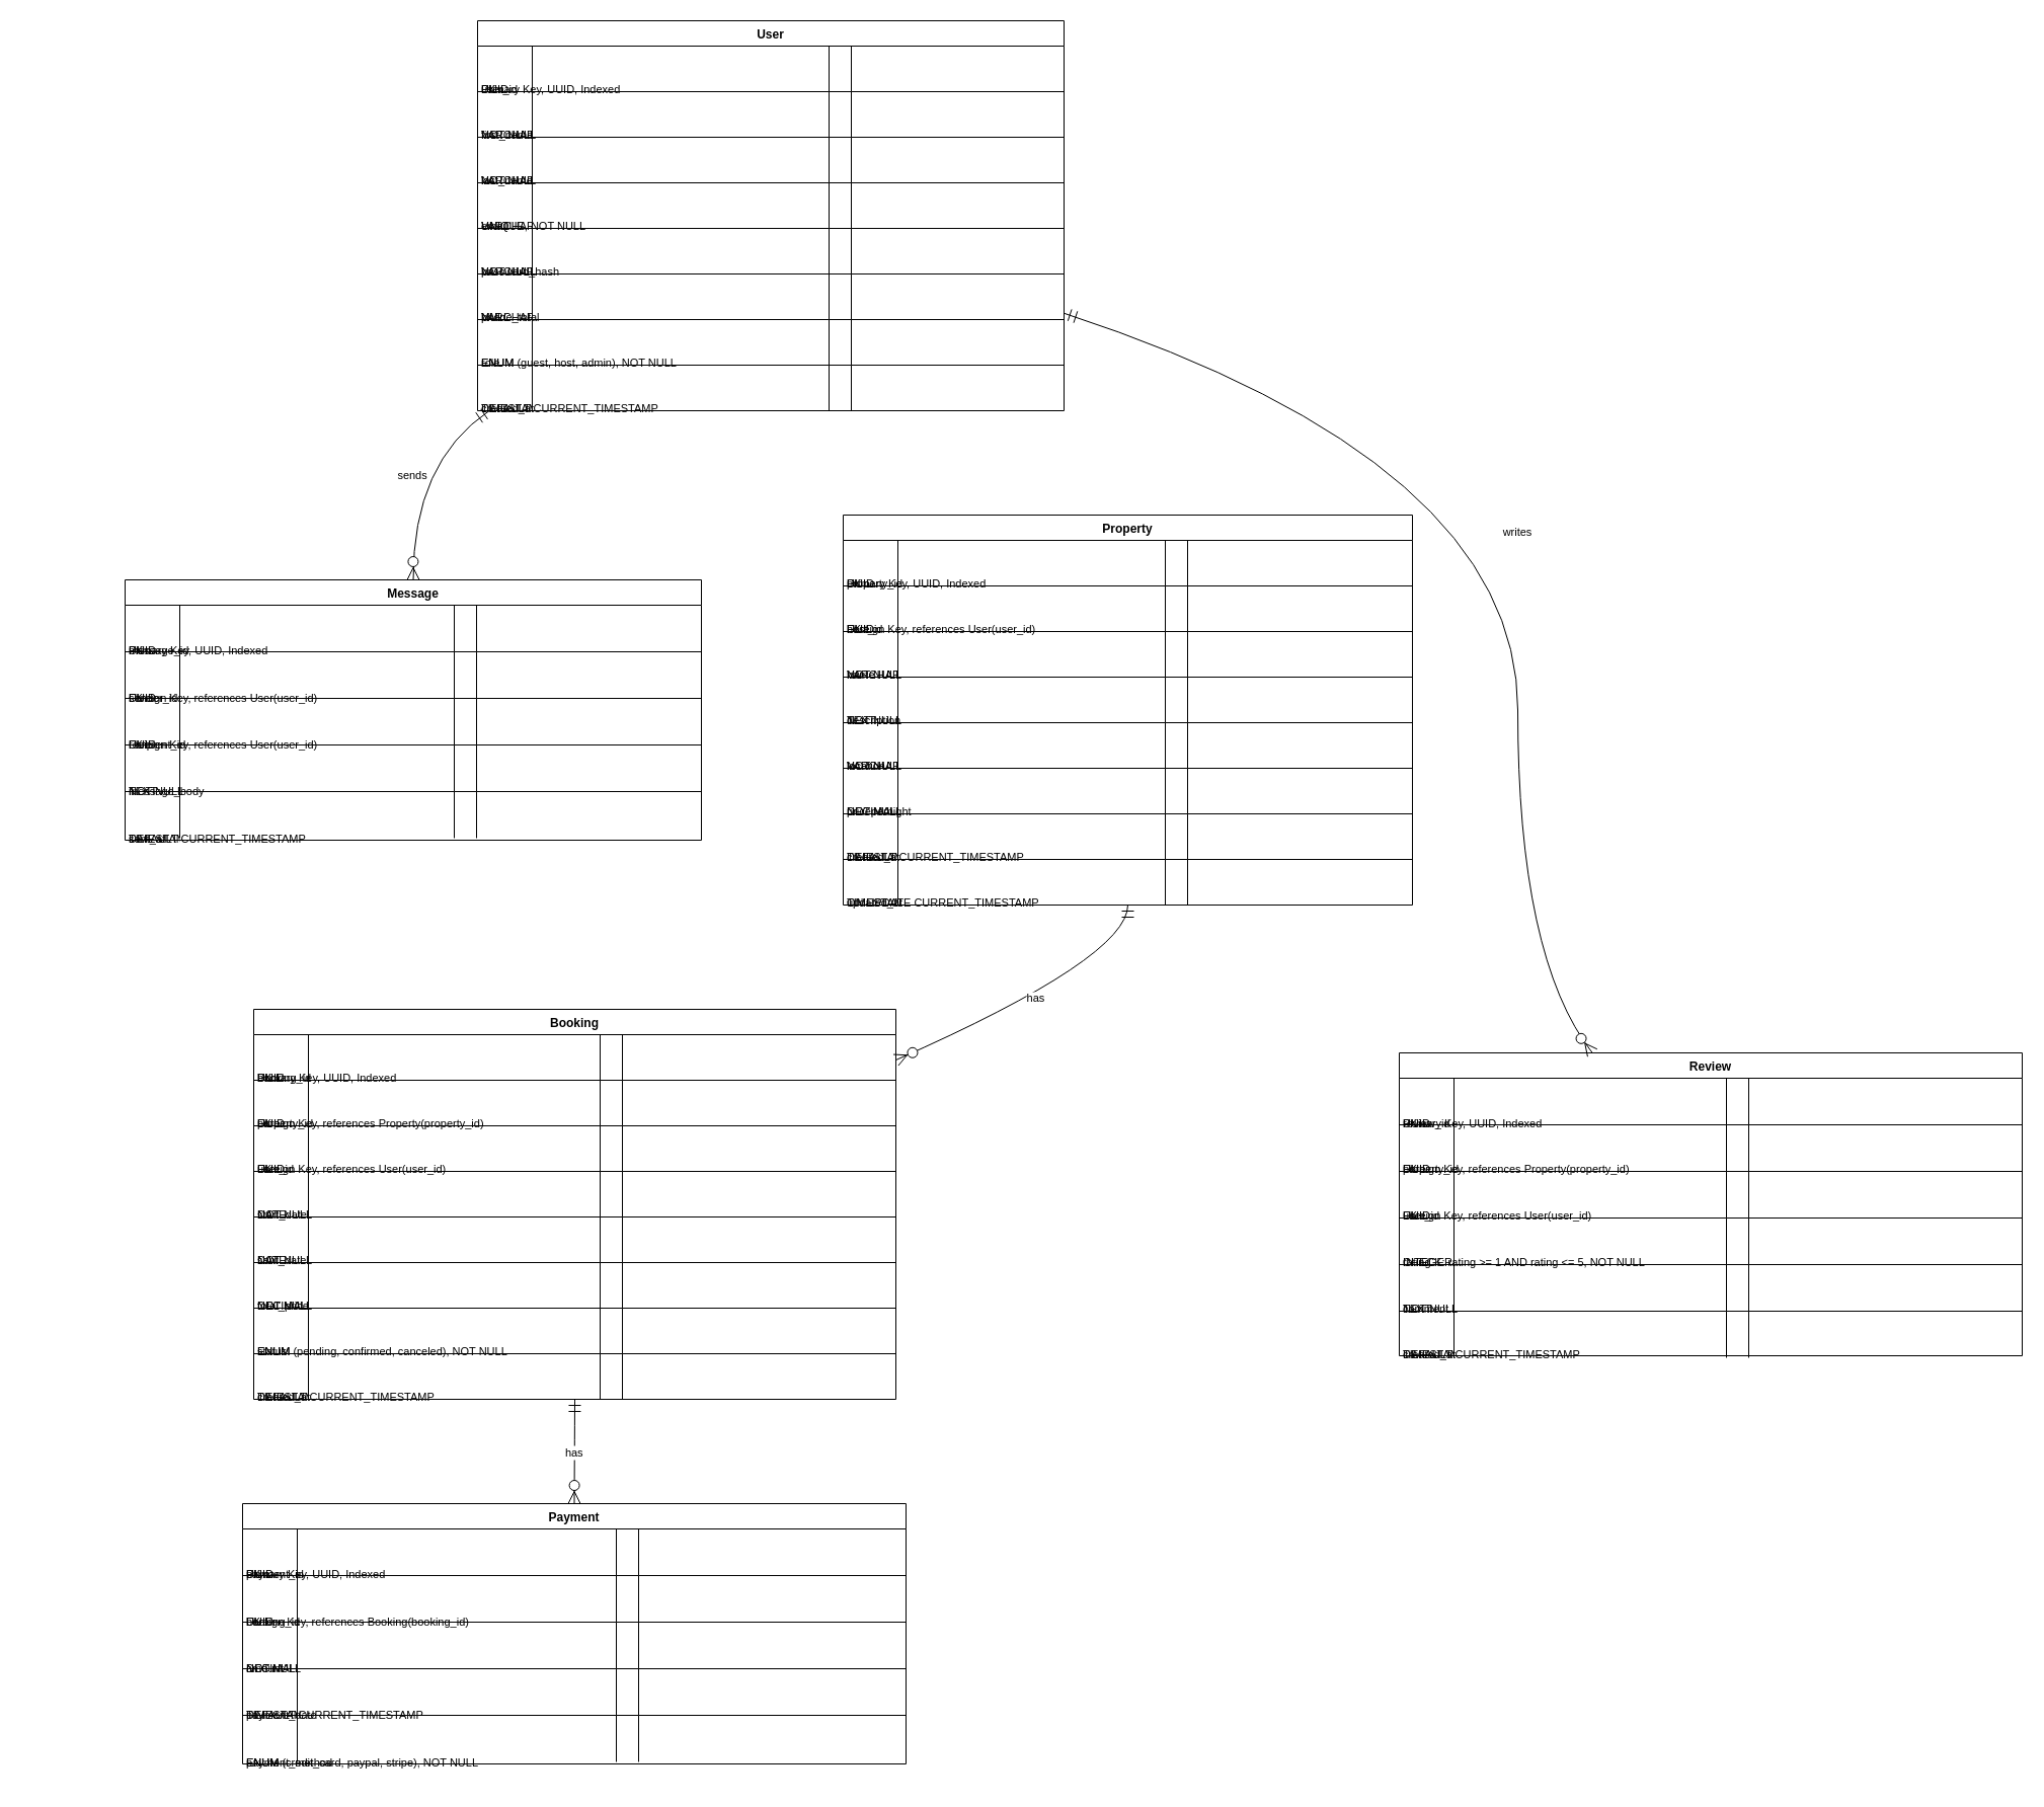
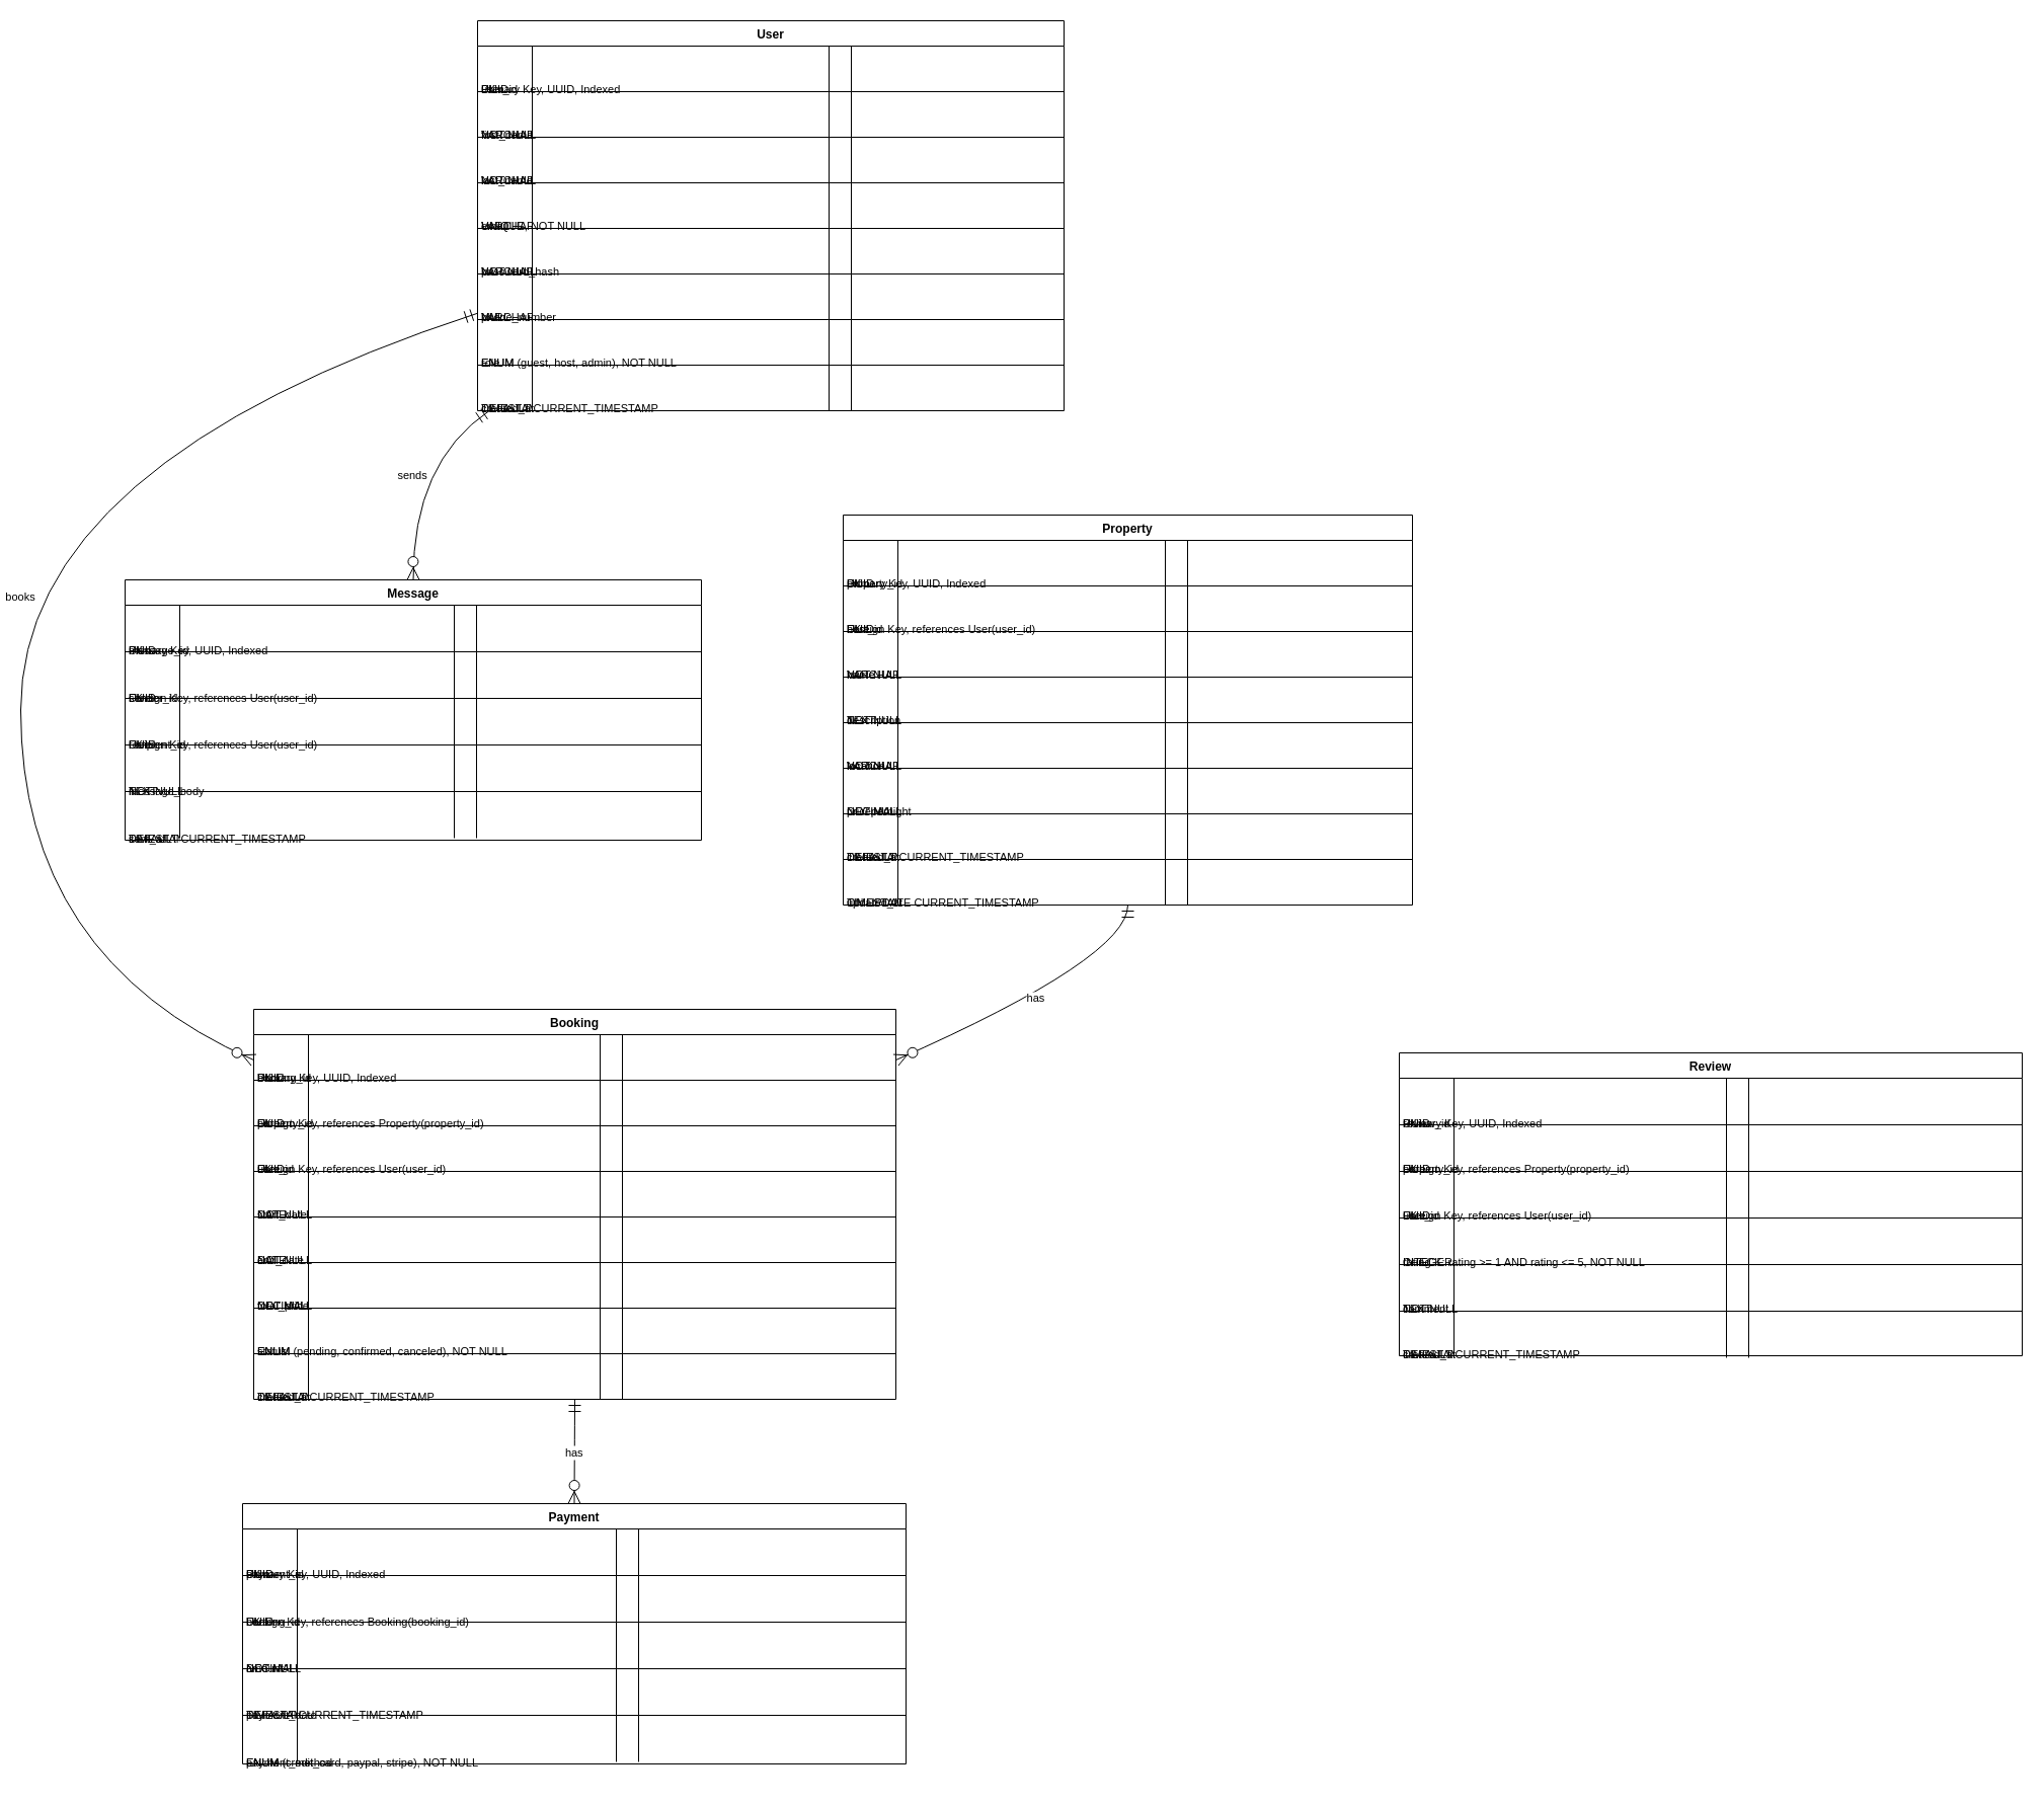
- <mxCell id="30" value="phone_total" style="shape=partialRectangle;connectable=0;fillColor=none;top=0;left=0;bottom=0;right=0;align=left;spacingLeft=2;overflow=hidden;fontSize=11;" vertex="1" parent="28"><mxGeometry width="293" height="45" as="geometry" /></mxCell>
+ <mxCell id="30" value="phone_number" style="shape=partialRectangle;connectable=0;fillColor=none;top=0;left=0;bottom=0;right=0;align=left;spacingLeft=2;overflow=hidden;fontSize=11;" vertex="1" parent="28"><mxGeometry width="293" height="45" as="geometry" /></mxCell>
- <mxCell id="209" value="writes" style="curved=1;startArrow=ERmandOne;startSize=10;;endArrow=ERzeroToMany;endSize=10;;exitX=1;exitY=0.75;entryX=0.31;entryY=0;" edge="1" parent="1" source="2" target="151"><mxGeometry relative="1" as="geometry"><Array as="points"><mxPoint x="1498" y="456" /><mxPoint x="1498" y="945" /></Array></mxGeometry></mxCell>
+ <mxCell id="208" value="books" style="curved=1;startArrow=ERmandOne;startSize=10;;endArrow=ERzeroToMany;endSize=10;;exitX=0;exitY=0.75;entryX=0;entryY=0.13;" edge="1" parent="1" source="2" target="84"><mxGeometry relative="1" as="geometry"><Array as="points"><mxPoint x="20" y="456" /><mxPoint x="20" y="945" /></Array></mxGeometry></mxCell>
- <mxCell id="107" value="sent_date" style="shape=partialRectangle;connectable=0;fillColor=none;top=0;left=0;bottom=0;right=0;align=left;spacingLeft=2;overflow=hidden;fontSize=11;" vertex="1" parent="105"><mxGeometry width="288" height="45" as="geometry" /></mxCell>
+ <mxCell id="107" value="end_date" style="shape=partialRectangle;connectable=0;fillColor=none;top=0;left=0;bottom=0;right=0;align=left;spacingLeft=2;overflow=hidden;fontSize=11;" vertex="1" parent="105"><mxGeometry width="288" height="45" as="geometry" /></mxCell>
